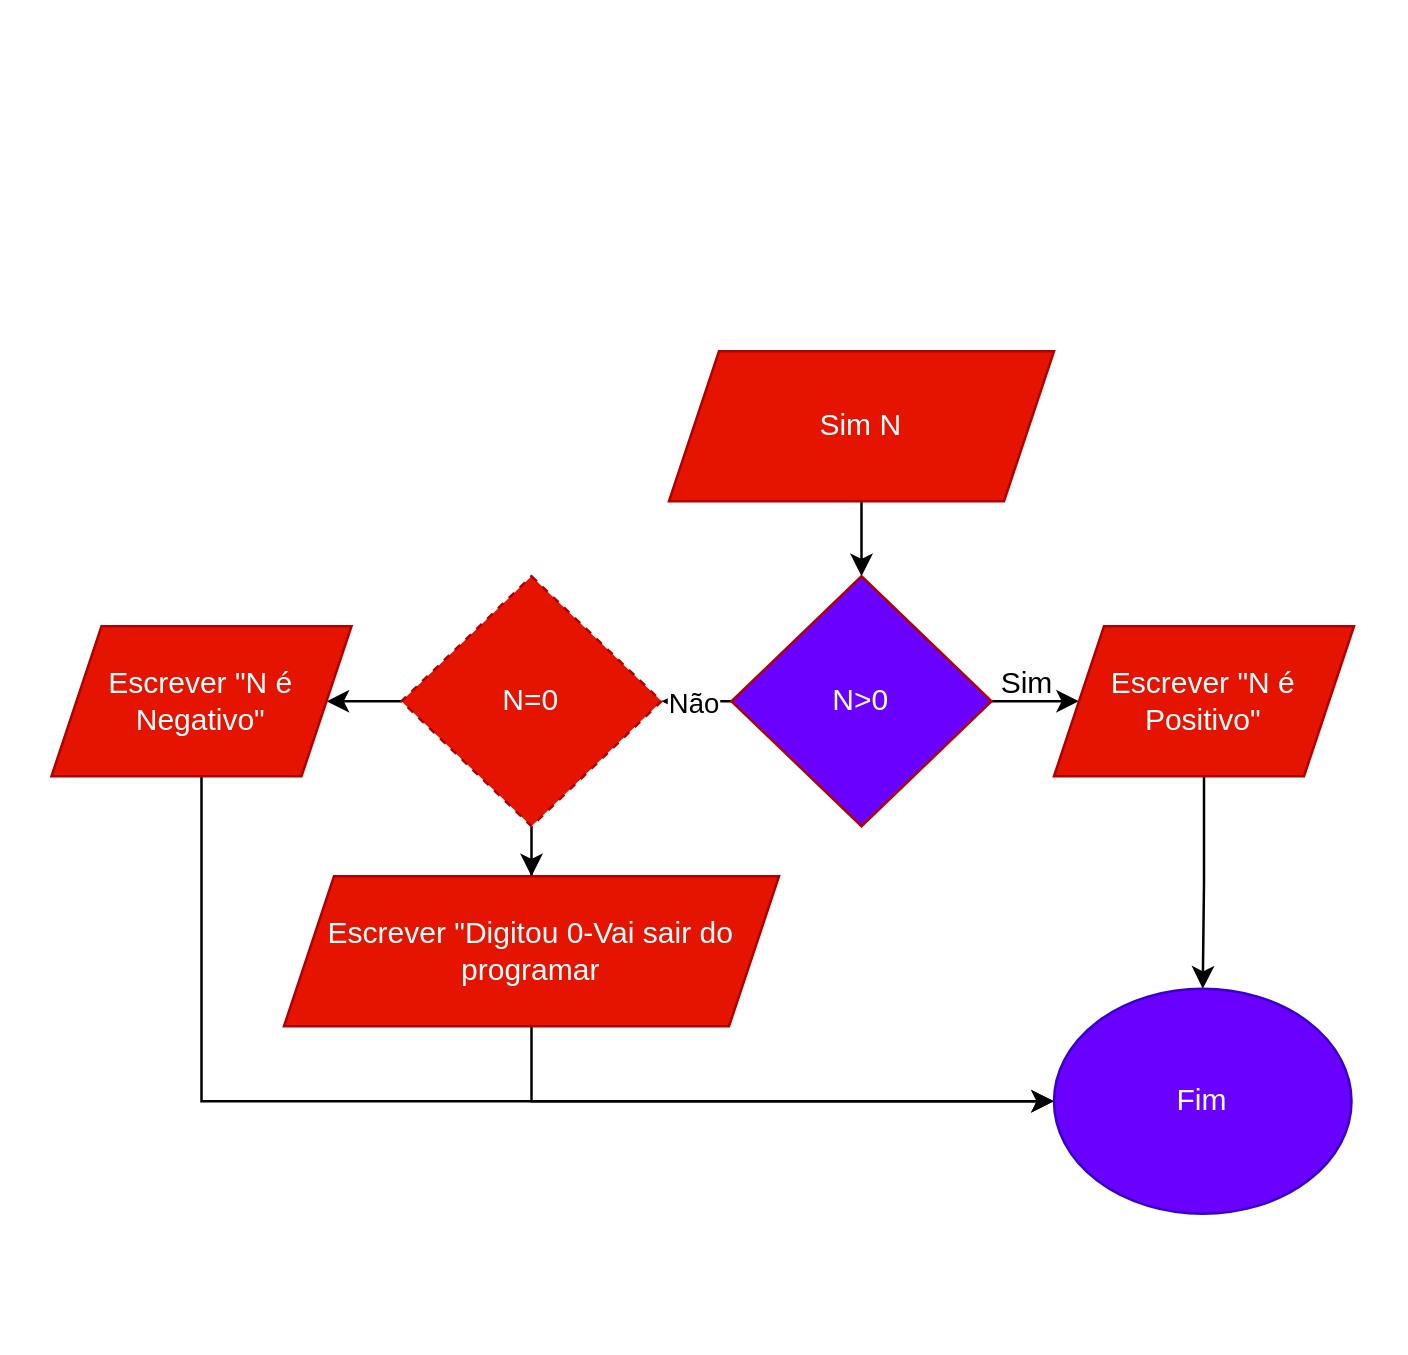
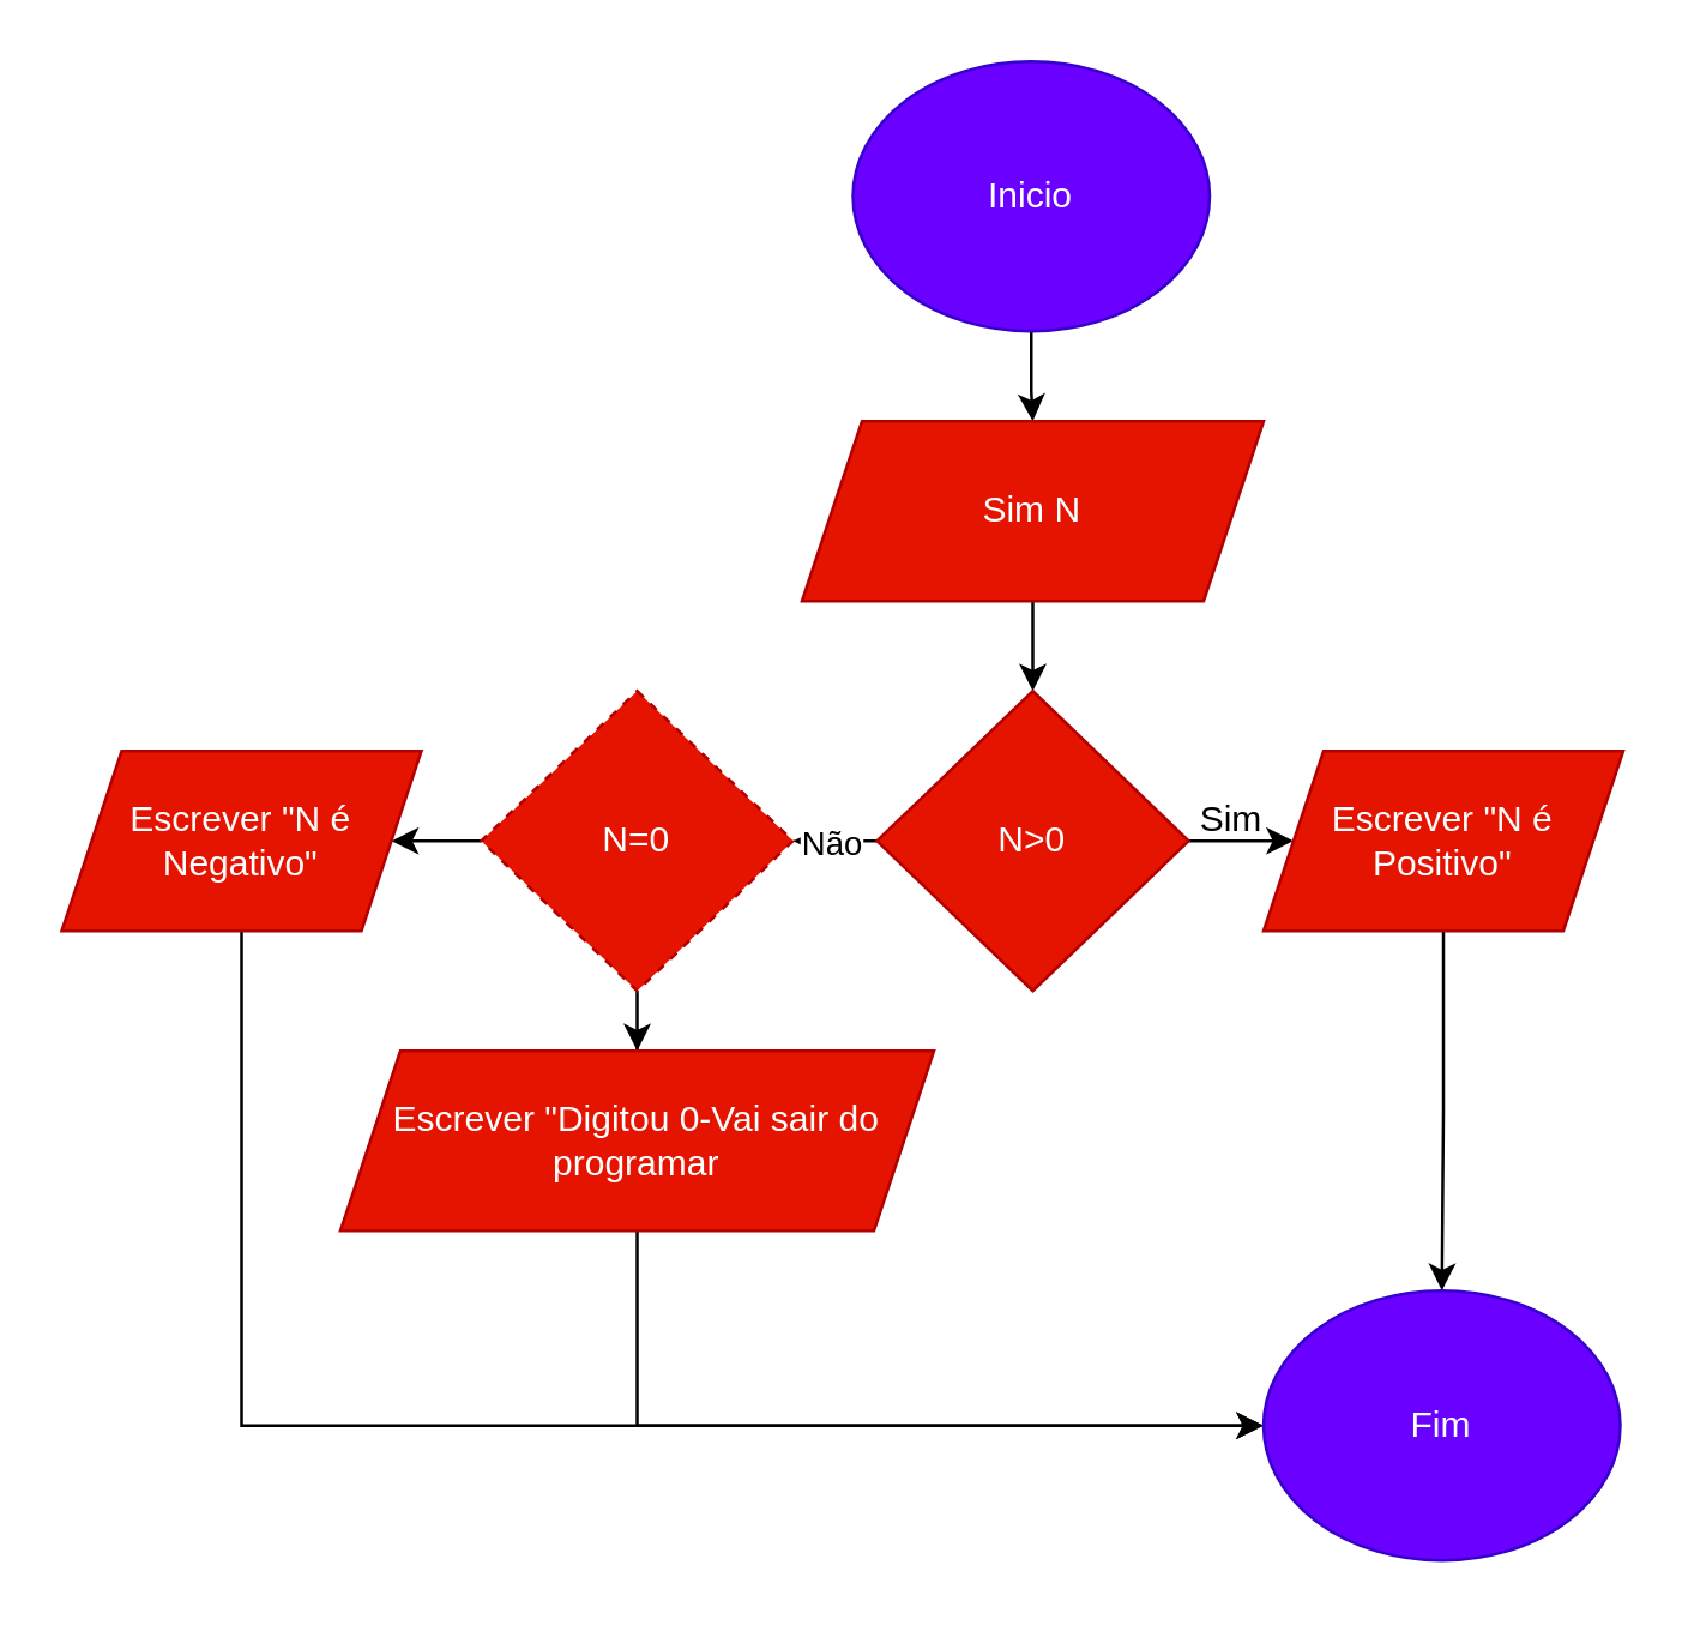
+ <mxCell id="3" value="Inicio" style="ellipse;whiteSpace=wrap;html=1;fillColor=#6a00ff;strokeColor=#3700CC;fontColor=#ffffff;" parent="1" vertex="1"><mxGeometry x="284" y="20" width="119" height="90" as="geometry" /></mxCell>
+ <mxCell id="2" value="" style="edgeStyle=orthogonalEdgeStyle;rounded=0;orthogonalLoop=1;jettySize=auto;html=1;" edge="1" parent="1" source="3" target="5"><mxGeometry relative="1" as="geometry" /></mxCell>
- <mxCell id="9" value="N&amp;gt;0" style="rhombus;whiteSpace=wrap;html=1;fillColor=#6a00ff;strokeColor=#B20000;fontColor=#ffffff;" vertex="1" parent="1"><mxGeometry x="292" y="230" width="104" height="100" as="geometry" /></mxCell>
+ <mxCell id="9" value="N&amp;gt;0" style="rhombus;whiteSpace=wrap;html=1;fillColor=#e51400;strokeColor=#B20000;fontColor=#ffffff;" vertex="1" parent="1"><mxGeometry x="292" y="230" width="104" height="100" as="geometry" /></mxCell>
- <mxCell id="20" value="Fim" style="ellipse;whiteSpace=wrap;html=1;fillColor=#6a00ff;strokeColor=#3700CC;fontColor=#ffffff;" vertex="1" parent="1"><mxGeometry x="421" y="395" width="119" height="90" as="geometry" /></mxCell>
+ <mxCell id="20" value="Fim" style="ellipse;whiteSpace=wrap;html=1;fillColor=#6a00ff;strokeColor=#3700CC;fontColor=#ffffff;" vertex="1" parent="1"><mxGeometry x="421" y="430" width="119" height="90" as="geometry" /></mxCell>
